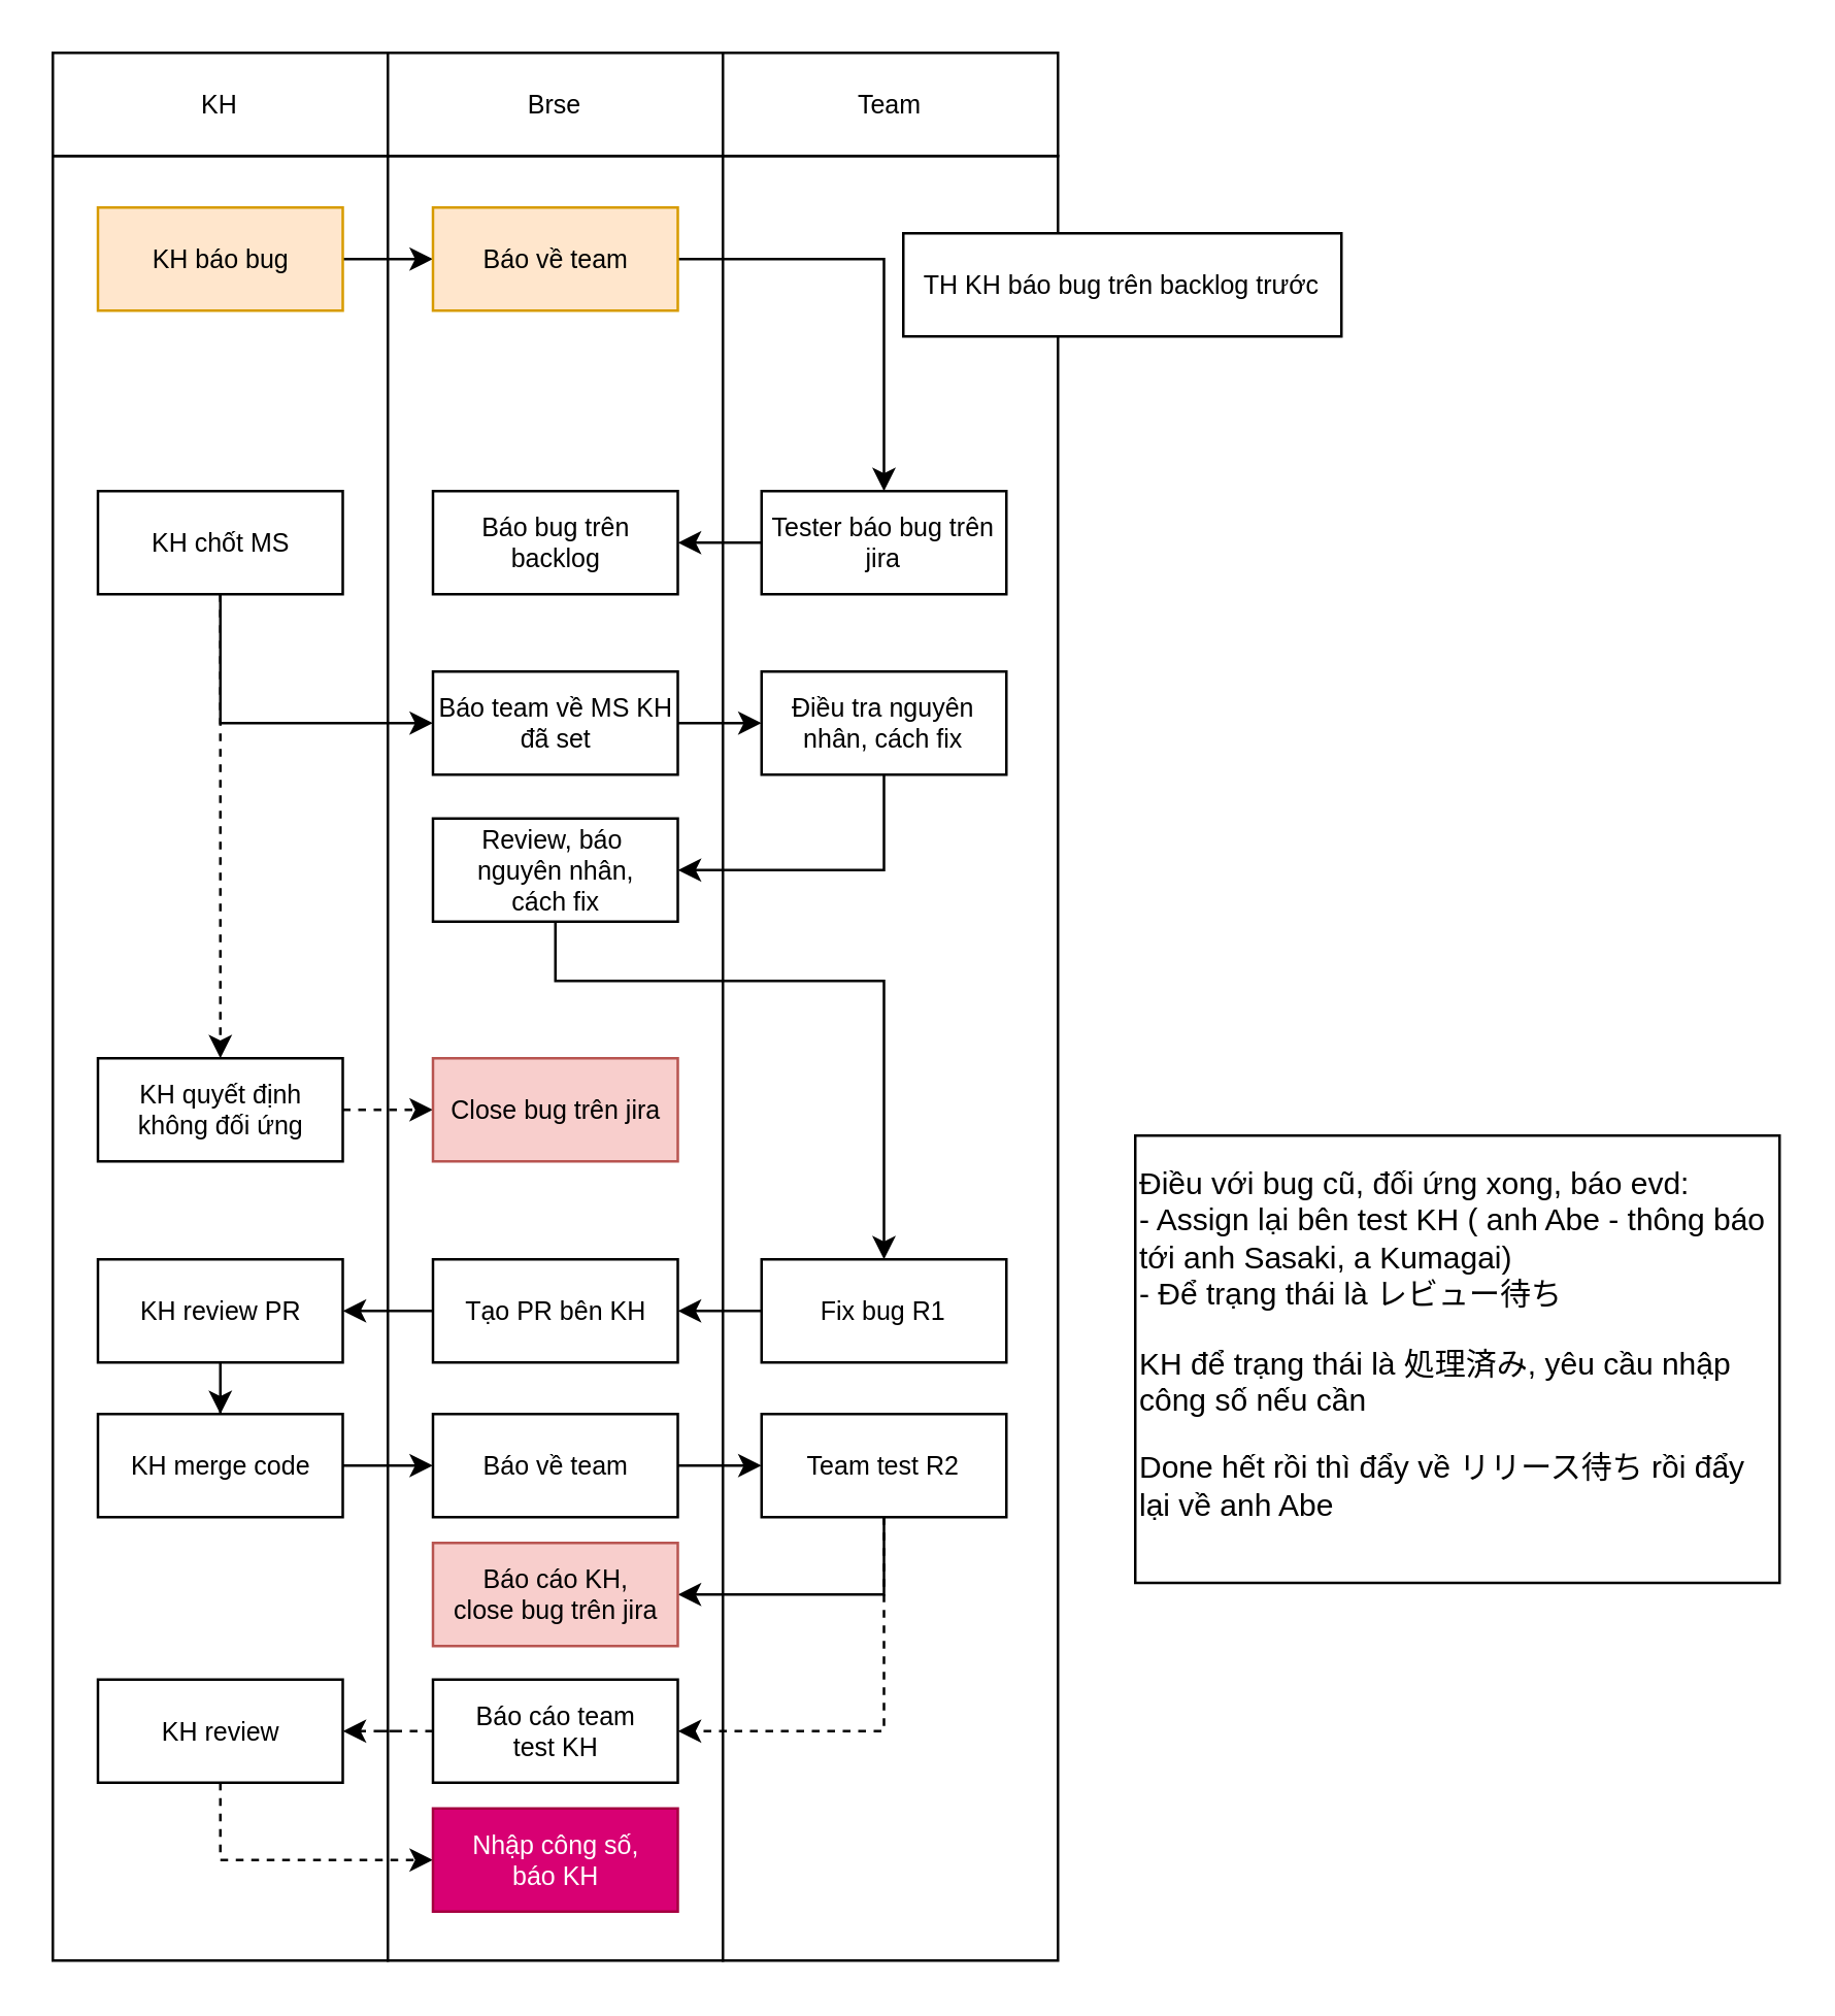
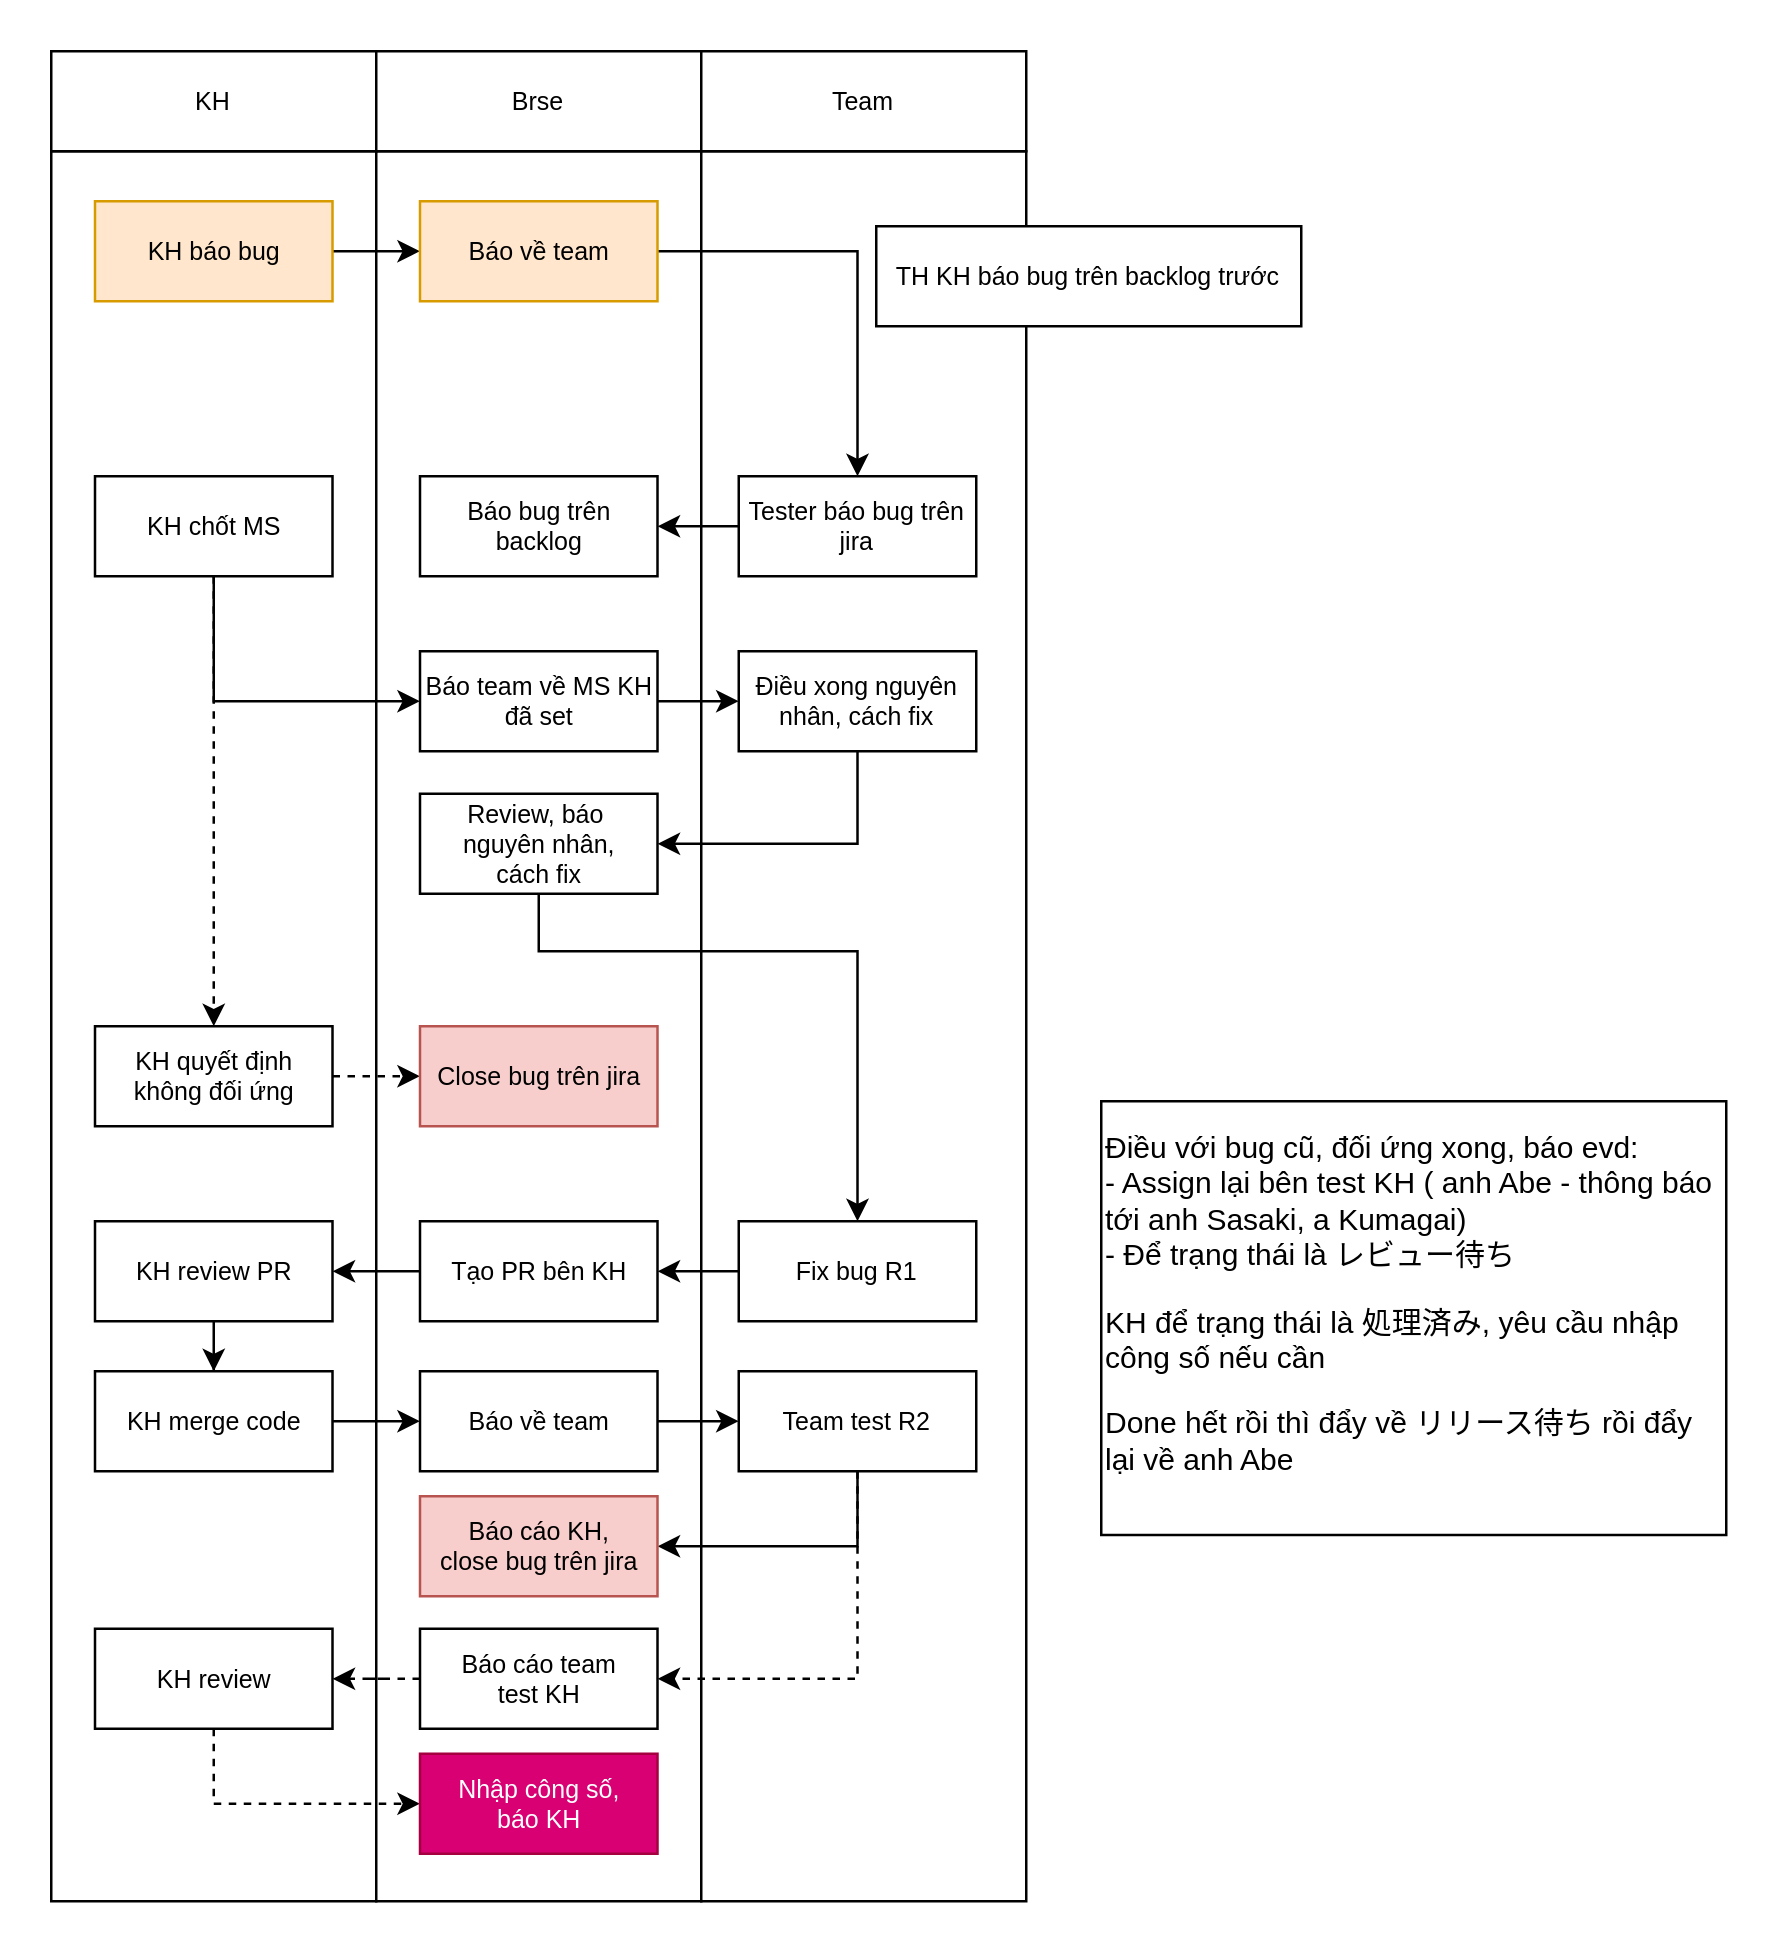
- <mxCell id="17" value="Điều tra nguyên nhân, cách fix" style="rounded=0;whiteSpace=wrap;html=1;fontSize=10;" parent="1" vertex="1"><mxGeometry x="295" y="260" width="95" height="40" as="geometry" /></mxCell>
+ <mxCell id="17" value="Điều xong nguyên nhân, cách fix" style="rounded=0;whiteSpace=wrap;html=1;fontSize=10;" parent="1" vertex="1"><mxGeometry x="295" y="260" width="95" height="40" as="geometry" /></mxCell>
